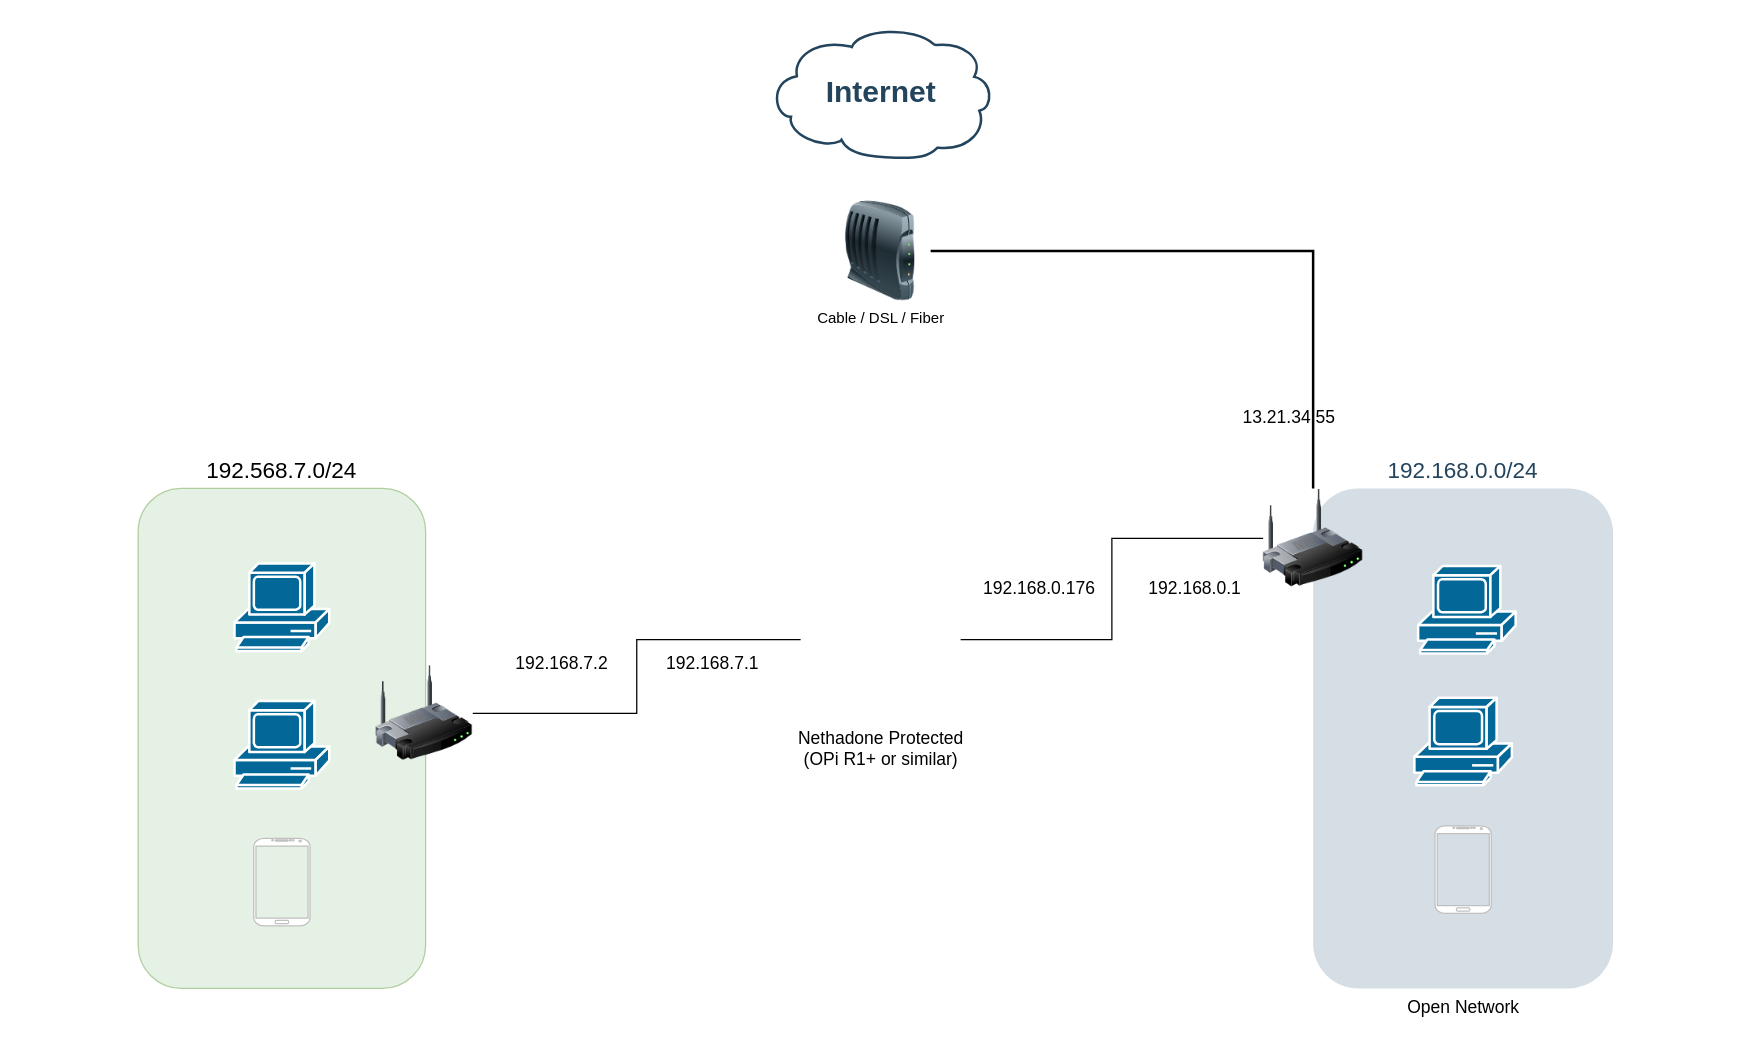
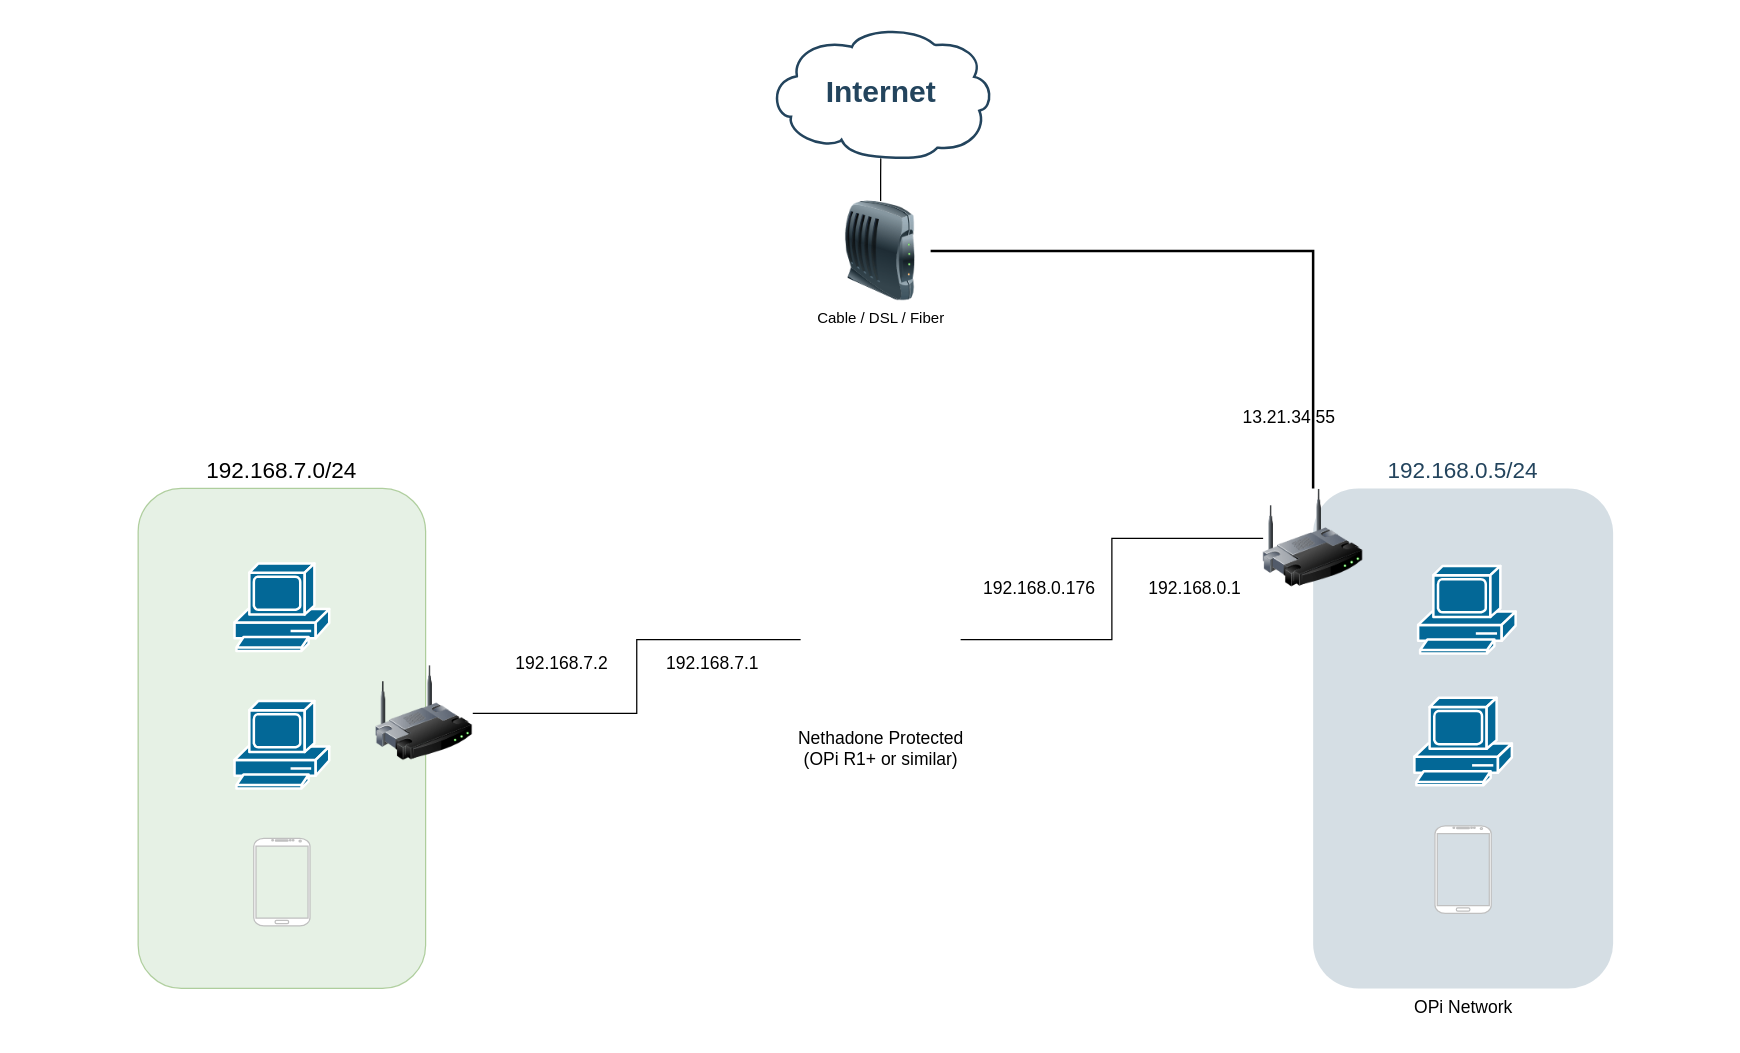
+ <mxCell id="6" style="edgeStyle=orthogonalEdgeStyle;rounded=0;orthogonalLoop=1;jettySize=auto;html=1;endArrow=none;endFill=0;" edge="1" parent="1" source="7" target="20"><mxGeometry relative="1" as="geometry" /></mxCell>
- <mxCell id="15" value="&lt;div style=&quot;font-size: 18px;&quot;&gt;&lt;span style=&quot;background-color: initial; font-size: 18px;&quot;&gt;192.568.7.0/24&lt;/span&gt;&lt;br style=&quot;font-size: 18px;&quot;&gt;&lt;/div&gt;" style="rounded=1;whiteSpace=wrap;html=1;strokeColor=#82b366;fillColor=#d5e8d4;fontSize=18;align=center;opacity=60;labelPosition=center;verticalLabelPosition=top;verticalAlign=bottom;" parent="14" vertex="1"><mxGeometry x="90" width="230" height="400" as="geometry" /></mxCell>
+ <mxCell id="15" value="&lt;div style=&quot;font-size: 18px;&quot;&gt;&lt;span style=&quot;background-color: initial; font-size: 18px;&quot;&gt;192.168.7.0/24&lt;/span&gt;&lt;br style=&quot;font-size: 18px;&quot;&gt;&lt;/div&gt;" style="rounded=1;whiteSpace=wrap;html=1;strokeColor=#82b366;fillColor=#d5e8d4;fontSize=18;align=center;opacity=60;labelPosition=center;verticalLabelPosition=top;verticalAlign=bottom;" parent="14" vertex="1"><mxGeometry x="90" width="230" height="400" as="geometry" /></mxCell>
- <mxCell id="9" value="&lt;div style=&quot;font-size: 18px;&quot;&gt;192.168.0.0/24&lt;/div&gt;" style="rounded=1;whiteSpace=wrap;html=1;strokeColor=none;fillColor=#BAC8D3;fontSize=18;fontColor=#23445D;align=center;opacity=60;labelPosition=center;verticalLabelPosition=top;verticalAlign=bottom;" parent="8" vertex="1"><mxGeometry x="20" width="240" height="400" as="geometry" /></mxCell>
+ <mxCell id="9" value="&lt;div style=&quot;font-size: 18px;&quot;&gt;192.168.0.5/24&lt;/div&gt;" style="rounded=1;whiteSpace=wrap;html=1;strokeColor=none;fillColor=#BAC8D3;fontSize=18;fontColor=#23445D;align=center;opacity=60;labelPosition=center;verticalLabelPosition=top;verticalAlign=bottom;" parent="8" vertex="1"><mxGeometry x="20" width="240" height="400" as="geometry" /></mxCell>
- <mxCell id="21" value="Open Network" style="text;html=1;align=center;verticalAlign=middle;resizable=0;points=[];autosize=1;strokeColor=none;fillColor=none;fontSize=14;" vertex="1" parent="1"><mxGeometry x="1115" y="790" width="110" height="30" as="geometry" /></mxCell>
+ <mxCell id="21" value="OPi Network" style="text;html=1;align=center;verticalAlign=middle;resizable=0;points=[];autosize=1;strokeColor=none;fillColor=none;fontSize=14;" vertex="1" parent="1"><mxGeometry x="1115" y="790" width="110" height="30" as="geometry" /></mxCell>
